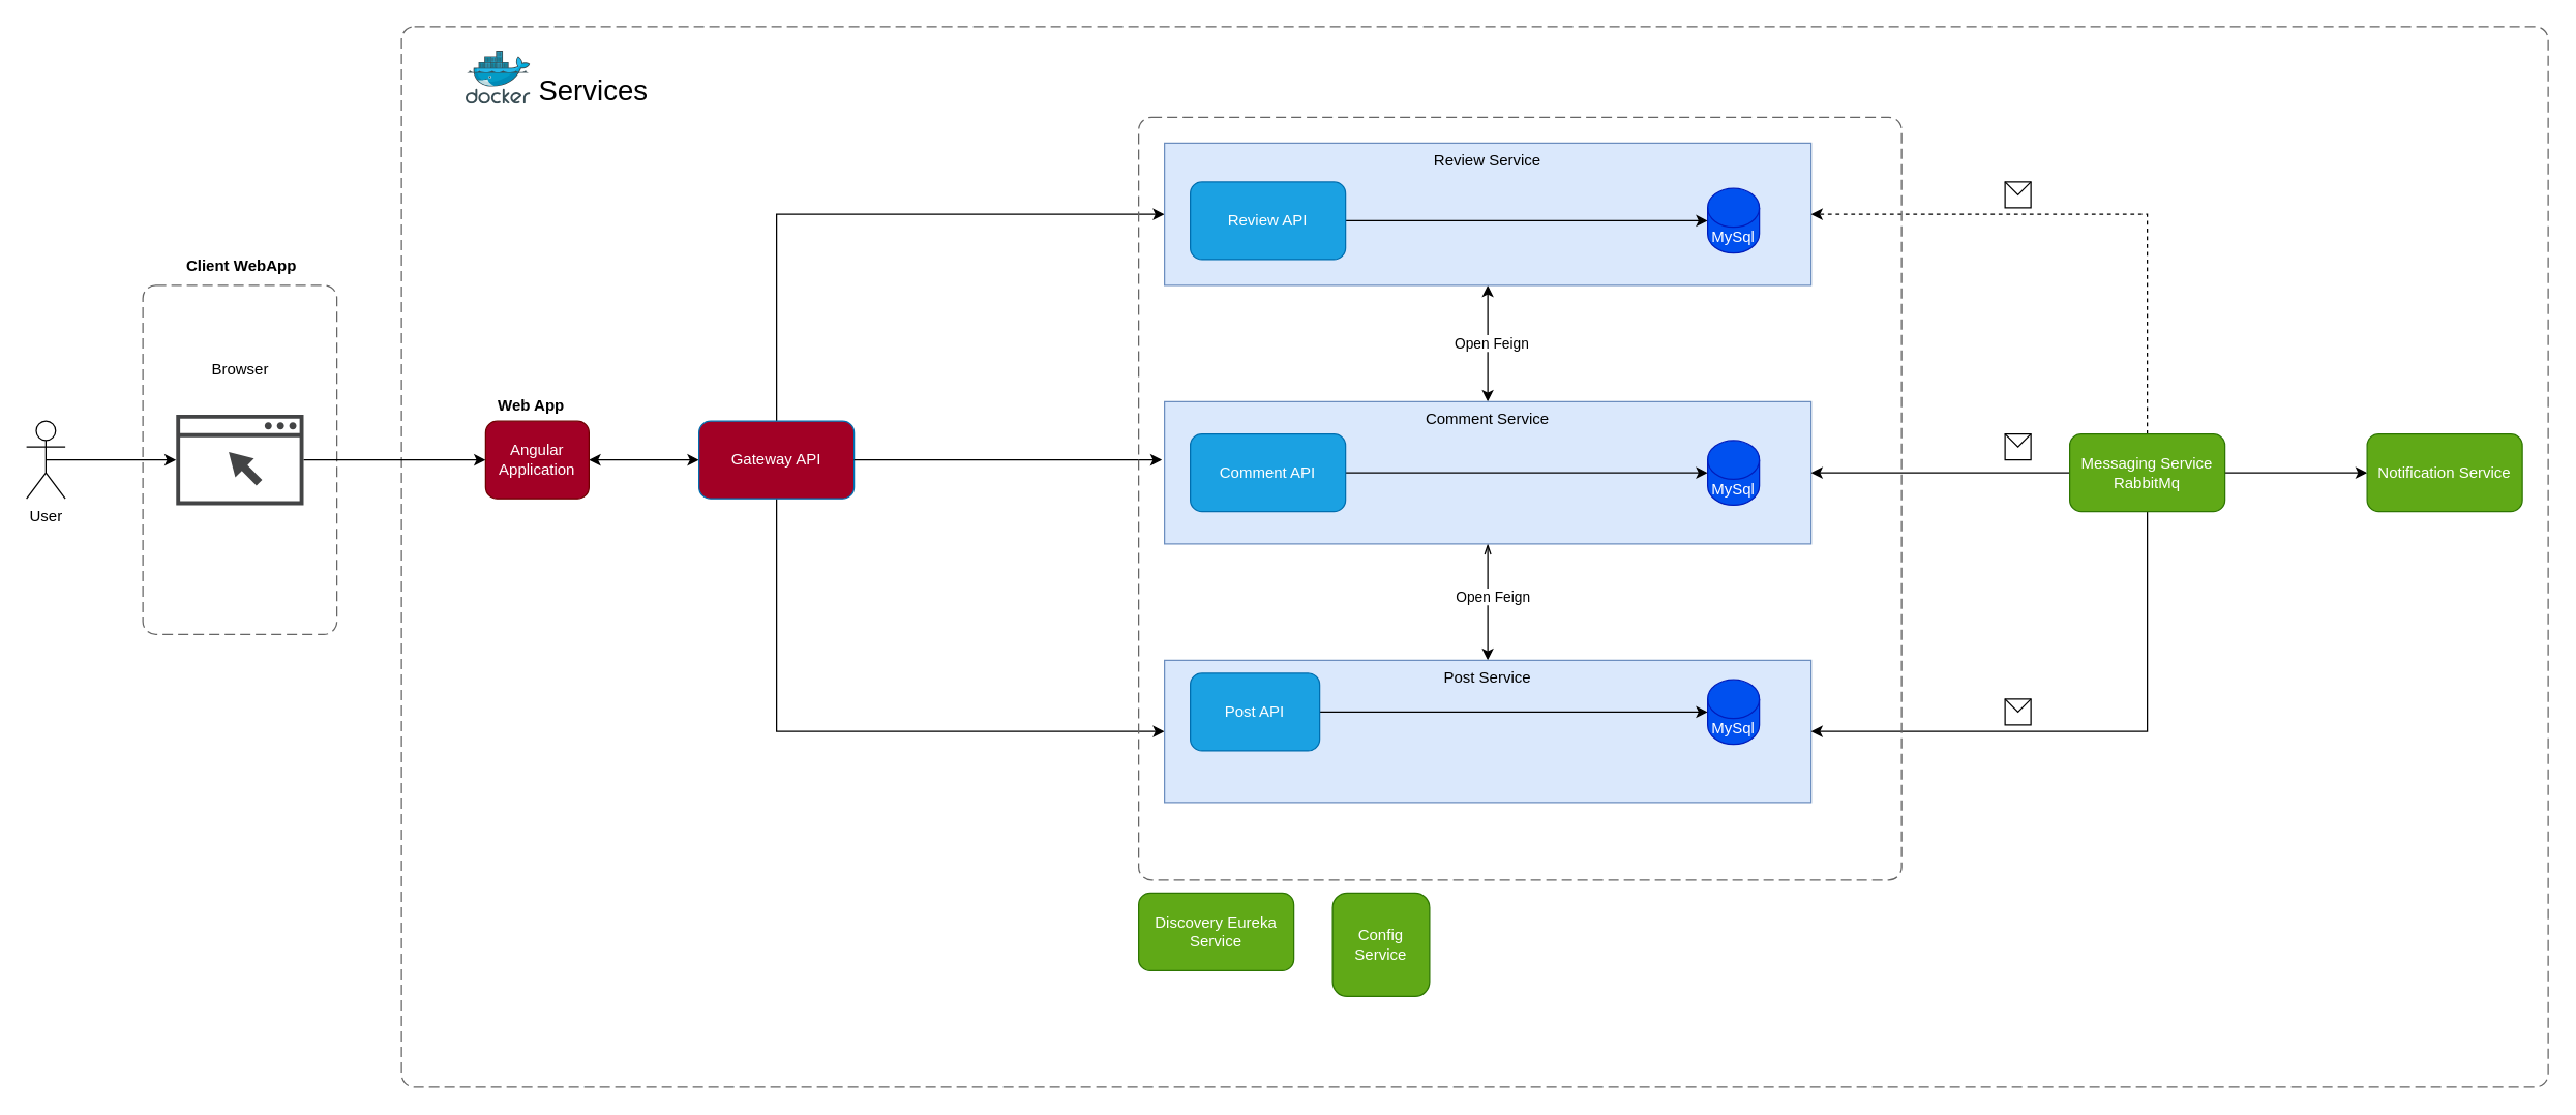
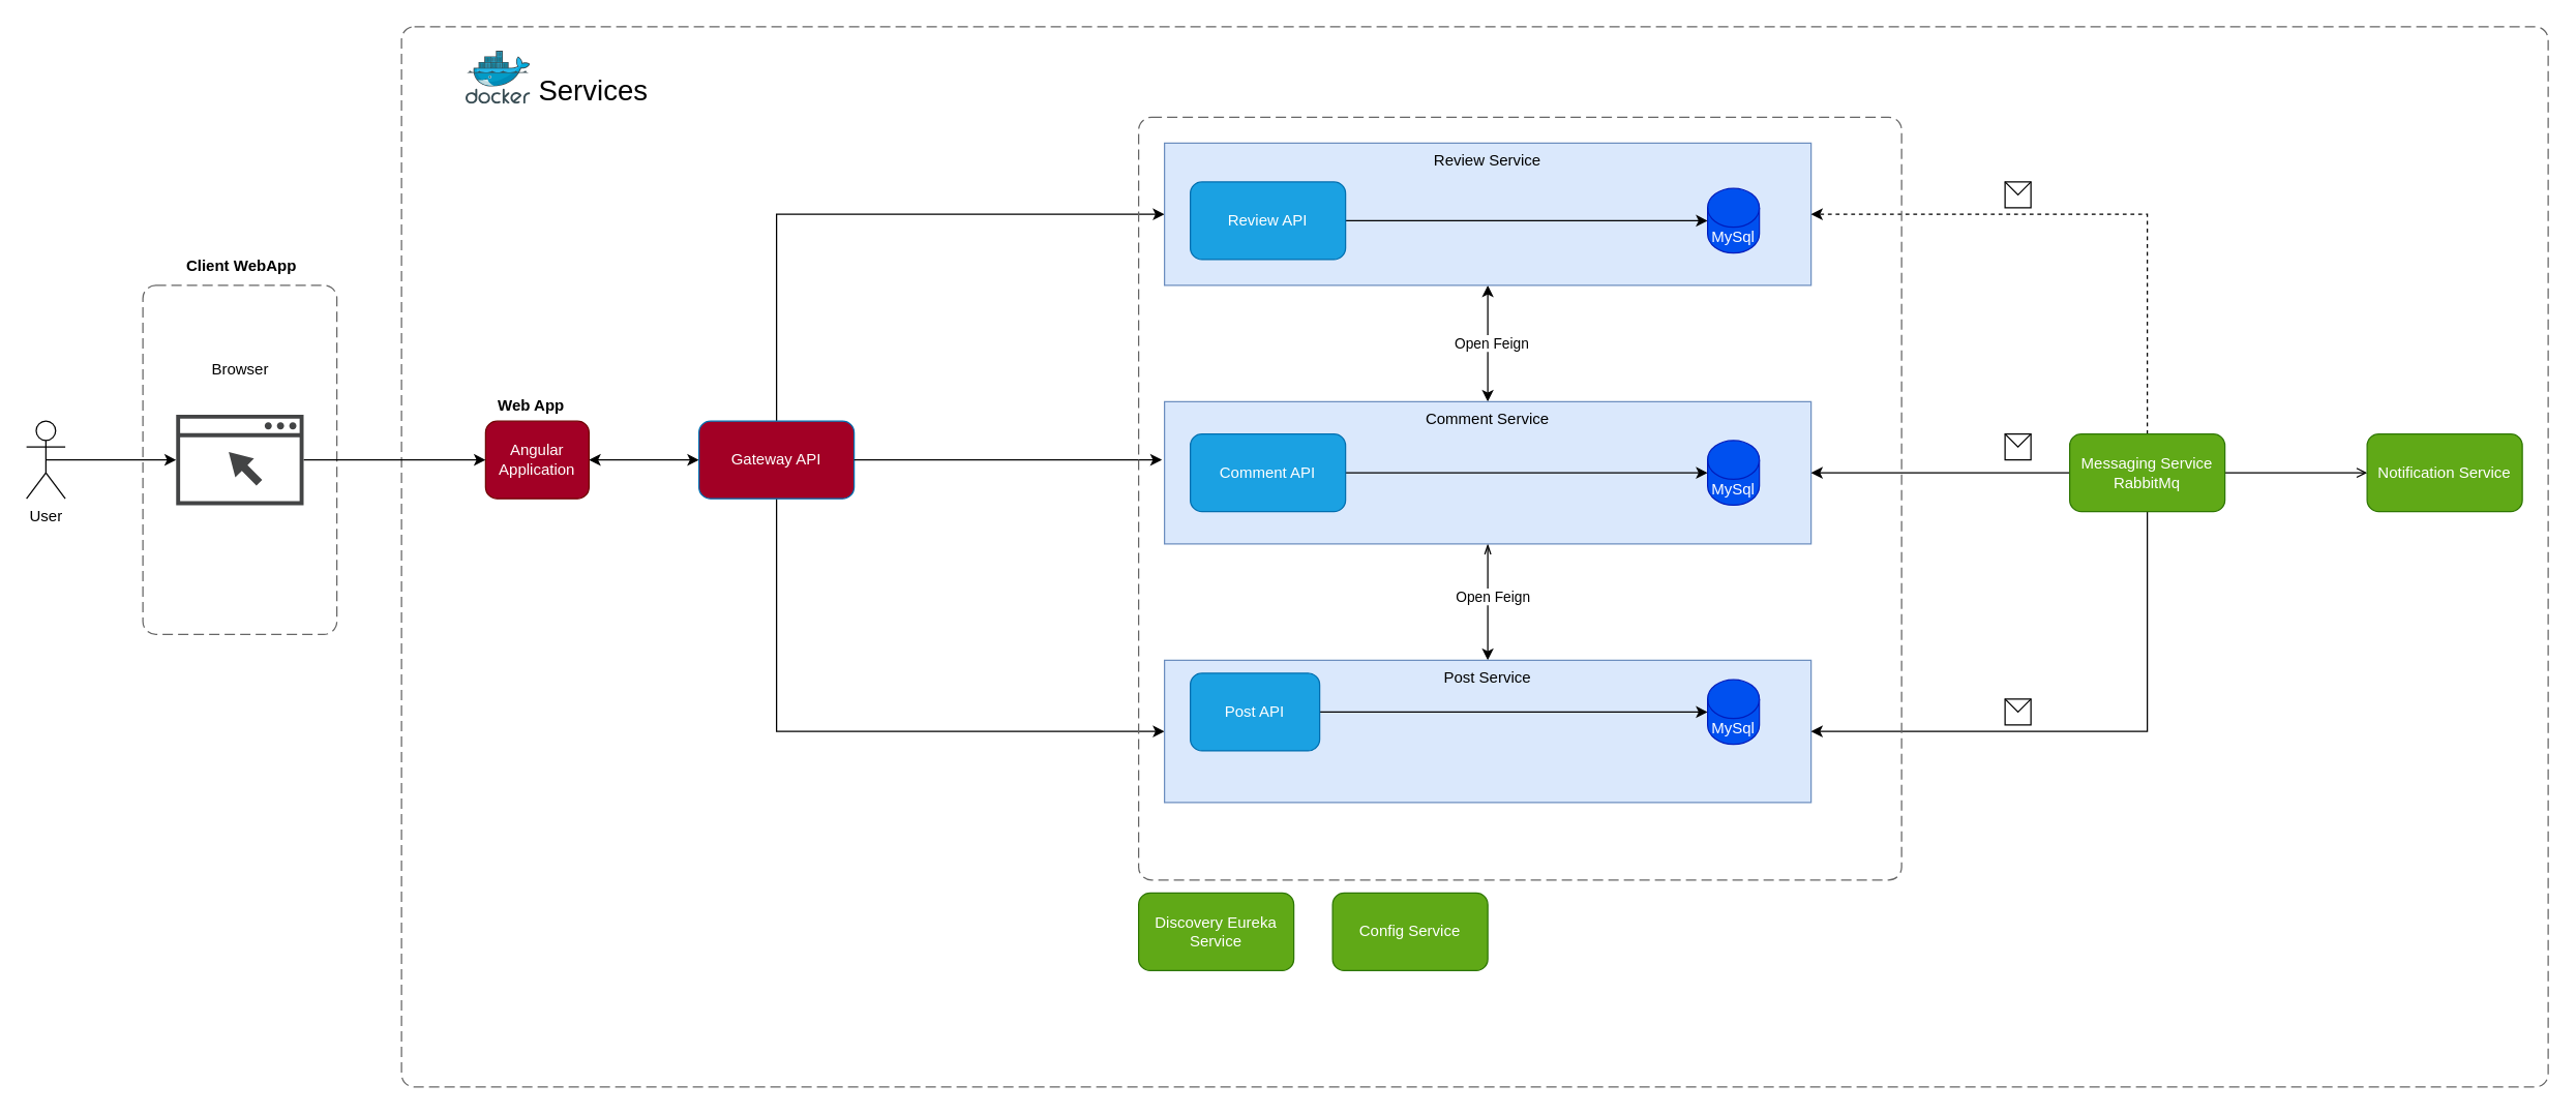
- <mxCell id="27" style="edgeStyle=orthogonalEdgeStyle;rounded=0;orthogonalLoop=1;jettySize=auto;html=1;exitX=1;exitY=0.5;exitDx=0;exitDy=0;entryX=0;entryY=0.5;entryDx=0;entryDy=0;" edge="1" parent="1" source="28" target="36"><mxGeometry relative="1" as="geometry" /></mxCell>
+ <mxCell id="27" style="edgeStyle=orthogonalEdgeStyle;rounded=0;orthogonalLoop=1;jettySize=auto;html=1;exitX=1;exitY=0.5;exitDx=0;exitDy=0;entryX=0;entryY=0.5;entryDx=0;entryDy=0;endArrow=open;" edge="1" parent="1" source="28" target="36"><mxGeometry relative="1" as="geometry" /></mxCell>
- <mxCell id="31" value="Config Service" style="rounded=1;whiteSpace=wrap;html=1;fillColor=#60a917;fontColor=#ffffff;strokeColor=#2D7600;" vertex="1" parent="1"><mxGeometry x="1030" y="690" width="75" height="80" as="geometry" /></mxCell>
+ <mxCell id="31" value="Config Service" style="rounded=1;whiteSpace=wrap;html=1;fillColor=#60a917;fontColor=#ffffff;strokeColor=#2D7600;" vertex="1" parent="1"><mxGeometry x="1030" y="690" width="120" height="60" as="geometry" /></mxCell>
